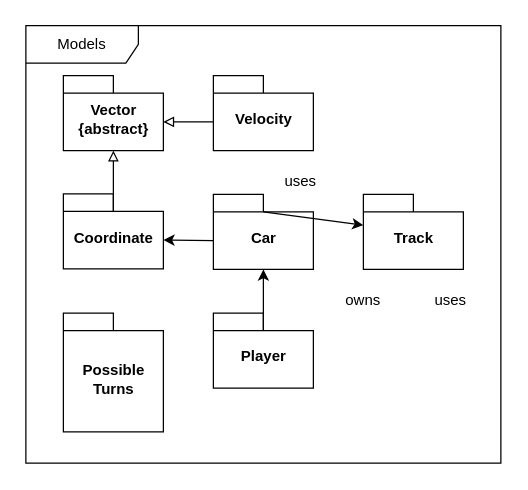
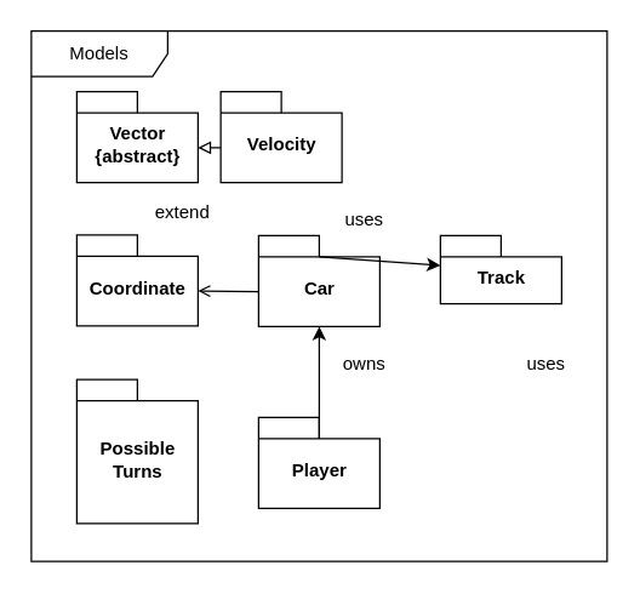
- <mxCell id="4" value="Velocity" style="shape=folder;fontStyle=1;spacingTop=10;tabWidth=40;tabHeight=14;tabPosition=left;html=1;" parent="1" vertex="1"><mxGeometry x="170" y="60" width="80" height="60" as="geometry" /></mxCell>
+ <mxCell id="4" value="Velocity" style="shape=folder;fontStyle=1;spacingTop=10;tabWidth=40;tabHeight=14;tabPosition=left;html=1;" parent="1" vertex="1"><mxGeometry x="145" y="60" width="80" height="60" as="geometry" /></mxCell>
+ <mxCell id="15" value="extend" style="text;html=1;strokeColor=none;fillColor=none;align=center;verticalAlign=middle;whiteSpace=wrap;rounded=0;" vertex="1" parent="1"><mxGeometry x="100" y="130" width="40" height="20" as="geometry" /></mxCell>
- <mxCell id="11" value="" style="endArrow=none;html=1;entryX=0;entryY=0;entryDx=40;entryDy=14;entryPerimeter=0;exitX=0.5;exitY=1;exitDx=0;exitDy=0;exitPerimeter=0;startArrow=block;startFill=0;endFill=0;" edge="1" parent="1" source="3" target="5"><mxGeometry width="50" height="50" relative="1" as="geometry"><mxPoint x="-110" y="190" as="sourcePoint" /><mxPoint x="-60" y="140" as="targetPoint" /></mxGeometry></mxCell>
- <mxCell id="9" value="Track" style="shape=folder;fontStyle=1;spacingTop=10;tabWidth=40;tabHeight=14;tabPosition=left;html=1;" vertex="1" parent="1"><mxGeometry x="290" y="155" width="80" height="60" as="geometry" /></mxCell>
+ <mxCell id="9" value="Track" style="shape=folder;fontStyle=1;spacingTop=10;tabWidth=40;tabHeight=14;tabPosition=left;html=1;" vertex="1" parent="1"><mxGeometry x="290" y="155" width="80" height="45" as="geometry" /></mxCell>
- <mxCell id="13" value="" style="endArrow=classic;html=1;entryX=0;entryY=0;entryDx=80;entryDy=37;entryPerimeter=0;exitX=0;exitY=0;exitDx=0;exitDy=37;exitPerimeter=0;" edge="1" parent="1" source="6" target="5"><mxGeometry width="50" height="50" relative="1" as="geometry"><mxPoint x="220" y="179" as="sourcePoint" /><mxPoint x="220" y="130" as="targetPoint" /></mxGeometry></mxCell>
+ <mxCell id="13" value="" style="endArrow=open;html=1;entryX=0;entryY=0;entryDx=80;entryDy=37;entryPerimeter=0;exitX=0;exitY=0;exitDx=0;exitDy=37;exitPerimeter=0;" edge="1" parent="1" source="6" target="5"><mxGeometry width="50" height="50" relative="1" as="geometry"><mxPoint x="220" y="179" as="sourcePoint" /><mxPoint x="220" y="130" as="targetPoint" /></mxGeometry></mxCell>
- <mxCell id="18" value="owns" style="text;html=1;strokeColor=none;fillColor=none;align=center;verticalAlign=middle;whiteSpace=wrap;rounded=0;" vertex="1" parent="1"><mxGeometry x="270" y="230" width="40" height="20" as="geometry" /></mxCell>
+ <mxCell id="18" value="owns" style="text;html=1;strokeColor=none;fillColor=none;align=center;verticalAlign=middle;whiteSpace=wrap;rounded=0;" vertex="1" parent="1"><mxGeometry x="220" y="230" width="40" height="20" as="geometry" /></mxCell>
- <mxCell id="7" value="Player" style="shape=folder;fontStyle=1;spacingTop=10;tabWidth=40;tabHeight=14;tabPosition=left;html=1;" vertex="1" parent="1"><mxGeometry x="170" y="250" width="80" height="60" as="geometry" /></mxCell>
+ <mxCell id="7" value="Player" style="shape=folder;fontStyle=1;spacingTop=10;tabWidth=40;tabHeight=14;tabPosition=left;html=1;" vertex="1" parent="1"><mxGeometry x="170" y="275" width="80" height="60" as="geometry" /></mxCell>
